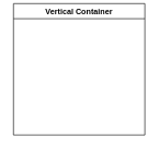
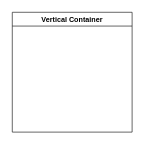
- <mxCell id="2" value="Vertical Container" style="swimlane;whiteSpace=wrap;html=1;" vertex="1" parent="1"><mxGeometry x="20" y="5" width="200" height="200" as="geometry" /></mxCell>
+ <mxCell id="2" value="Vertical Container" style="swimlane;whiteSpace=wrap;html=1;" vertex="1" parent="1"><mxGeometry x="20" y="20" width="200" height="200" as="geometry" /></mxCell>
